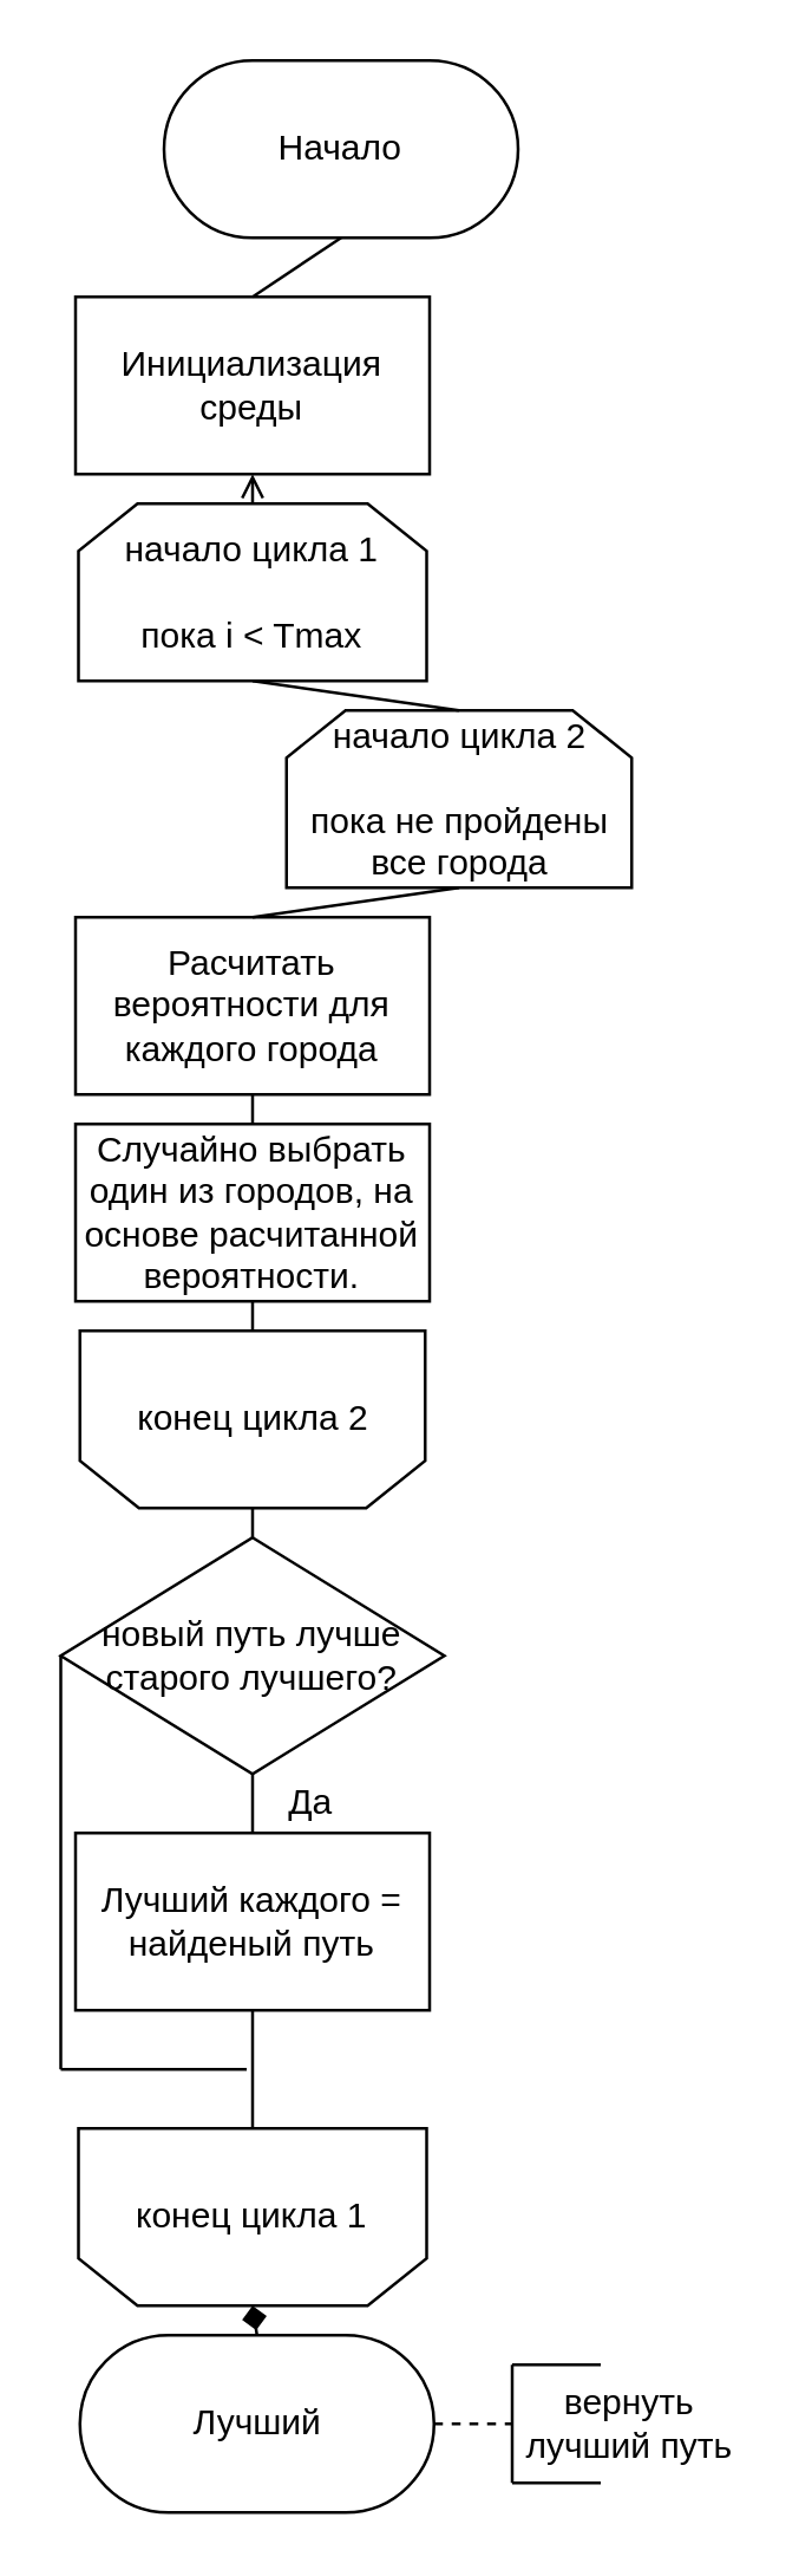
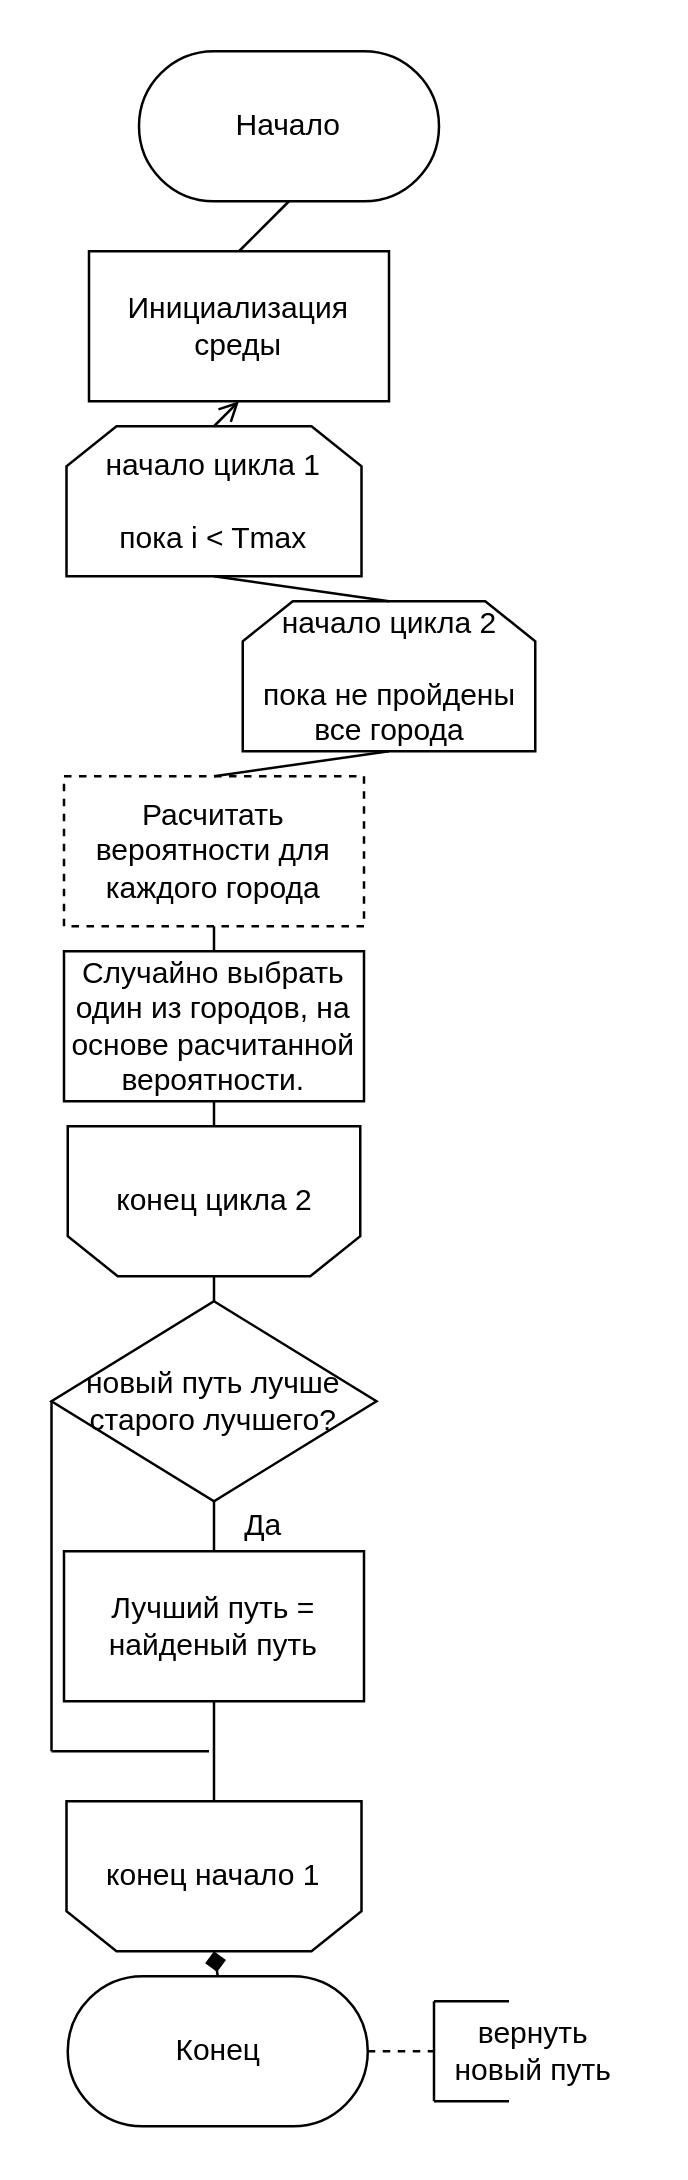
- <mxCell id="3" value="Инициализация среды" style="rounded=0;whiteSpace=wrap;html=1;" vertex="1" parent="1"><mxGeometry x="25" y="100" width="120" height="60" as="geometry" /></mxCell>
+ <mxCell id="3" value="Инициализация среды" style="rounded=0;whiteSpace=wrap;html=1;" vertex="1" parent="1"><mxGeometry x="35" y="100" width="120" height="60" as="geometry" /></mxCell>
- <mxCell id="9" value="Расчитать вероятности для каждого города" style="rounded=0;whiteSpace=wrap;html=1;" vertex="1" parent="1"><mxGeometry x="25" y="310" width="120" height="60" as="geometry" /></mxCell>
+ <mxCell id="9" value="Расчитать вероятности для каждого города" style="rounded=0;whiteSpace=wrap;html=1;dashed=1;" vertex="1" parent="1"><mxGeometry x="25" y="310" width="120" height="60" as="geometry" /></mxCell>
- <mxCell id="18" value="Лучший каждого = найденый путь" style="rounded=0;whiteSpace=wrap;html=1;" vertex="1" parent="1"><mxGeometry x="25" y="620" width="120" height="60" as="geometry" /></mxCell>
+ <mxCell id="18" value="Лучший путь = найденый путь" style="rounded=0;whiteSpace=wrap;html=1;" vertex="1" parent="1"><mxGeometry x="25" y="620" width="120" height="60" as="geometry" /></mxCell>
- <mxCell id="21" value="конец цикла 1&lt;br&gt;" style="shape=loopLimit;whiteSpace=wrap;html=1;direction=west;" vertex="1" parent="1"><mxGeometry x="26" y="720" width="118" height="60" as="geometry" /></mxCell>
+ <mxCell id="21" value="конец начало 1&lt;br&gt;" style="shape=loopLimit;whiteSpace=wrap;html=1;direction=west;" vertex="1" parent="1"><mxGeometry x="26" y="720" width="118" height="60" as="geometry" /></mxCell>
- <mxCell id="24" value="Лучший" style="rounded=1;whiteSpace=wrap;html=1;arcSize=50;" vertex="1" parent="1"><mxGeometry x="26.5" y="790" width="120" height="60" as="geometry" /></mxCell>
+ <mxCell id="24" value="Конец" style="rounded=1;whiteSpace=wrap;html=1;arcSize=50;" vertex="1" parent="1"><mxGeometry x="26.5" y="790" width="120" height="60" as="geometry" /></mxCell>
- <mxCell id="30" value="вернуть лучший путь" style="text;html=1;strokeColor=none;fillColor=none;align=center;verticalAlign=middle;whiteSpace=wrap;rounded=0;" vertex="1" parent="1"><mxGeometry x="173" y="800" width="80" height="40" as="geometry" /></mxCell>
+ <mxCell id="30" value="вернуть новый путь" style="text;html=1;strokeColor=none;fillColor=none;align=center;verticalAlign=middle;whiteSpace=wrap;rounded=0;" vertex="1" parent="1"><mxGeometry x="173" y="800" width="80" height="40" as="geometry" /></mxCell>
